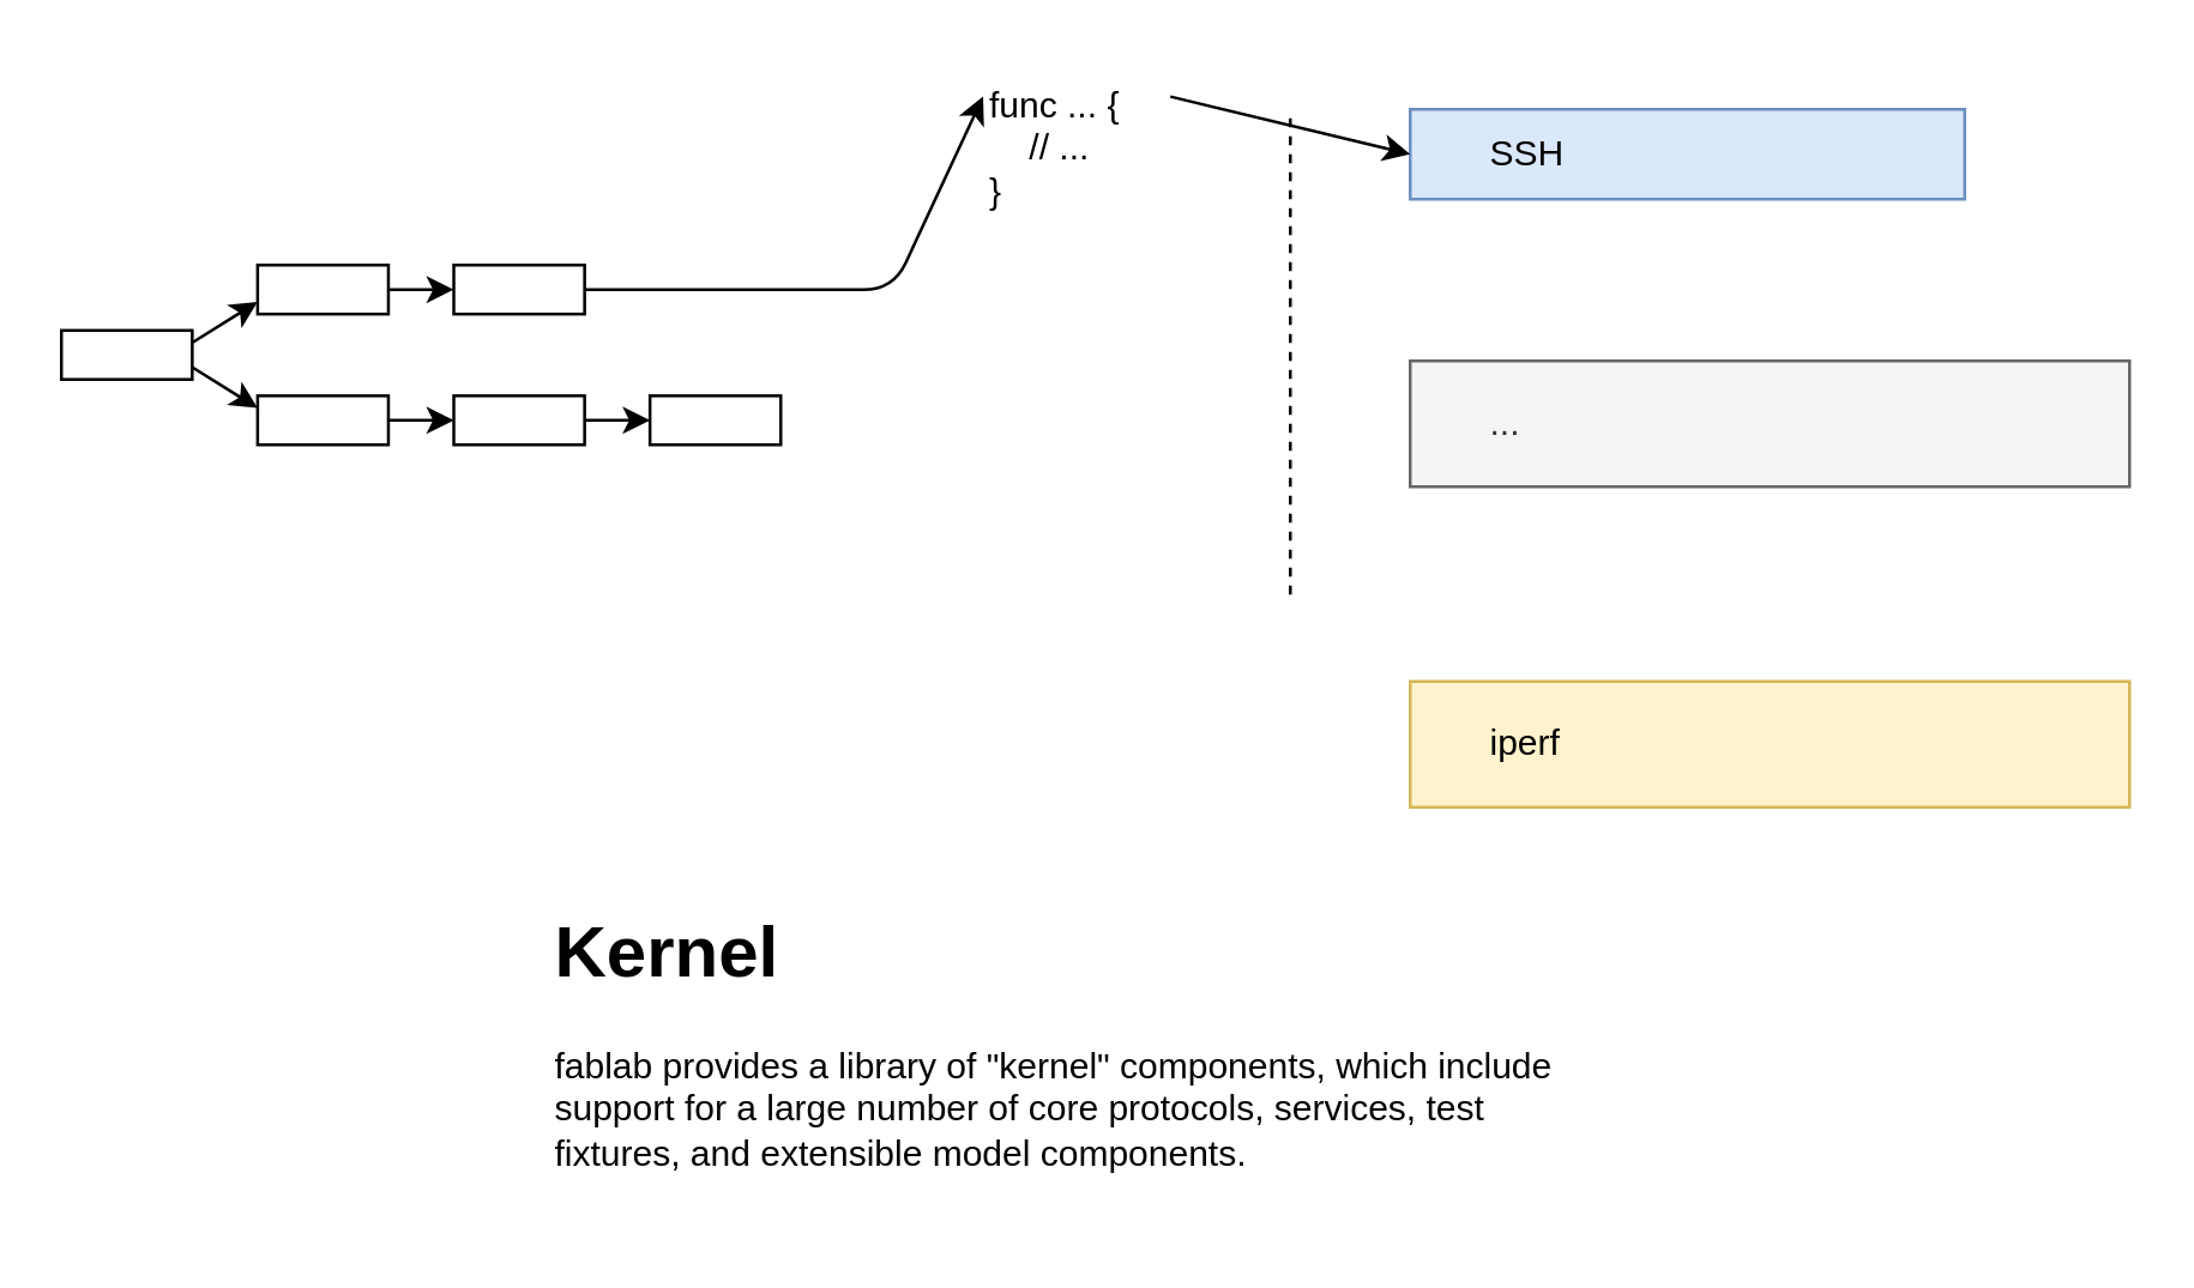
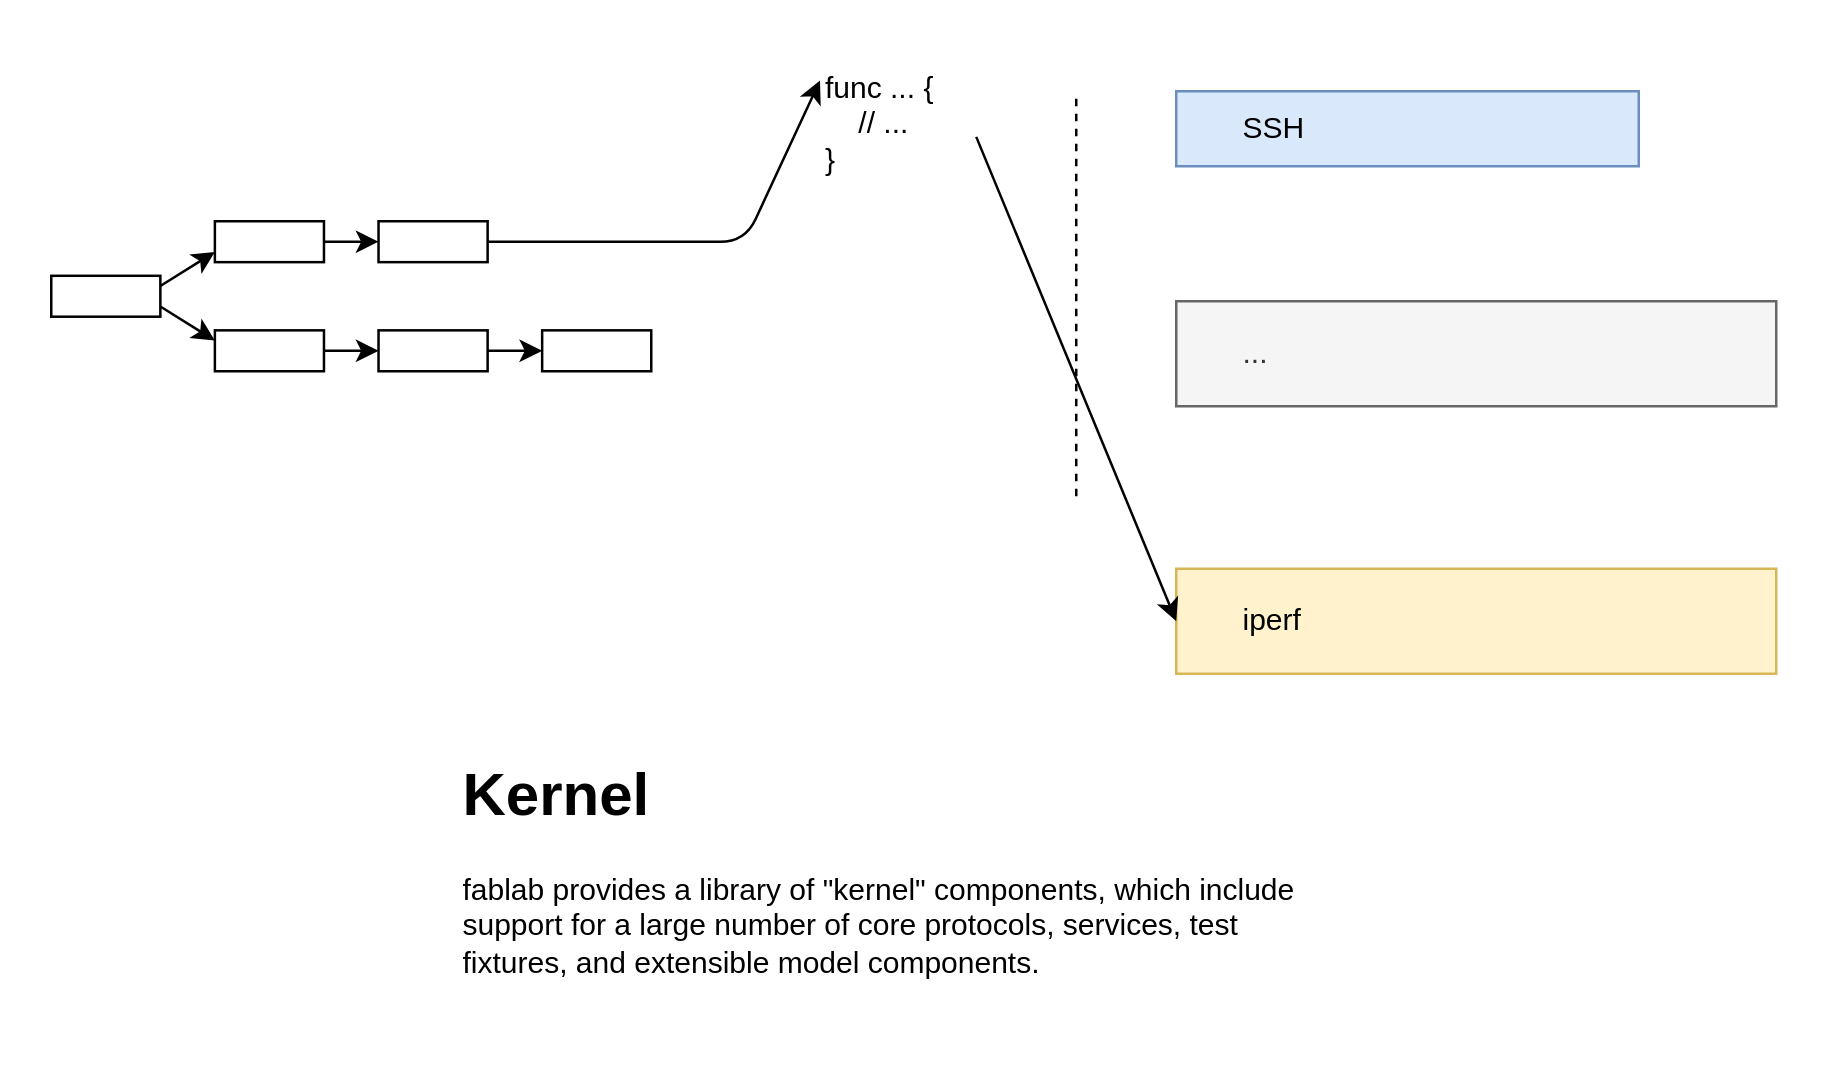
- <mxCell id="21" value="" style="endArrow=classic;html=1;entryX=0;entryY=0.5;entryDx=0;entryDy=0;exitX=1;exitY=0.25;exitDx=0;exitDy=0;" edge="1" parent="1" source="15" target="18"><mxGeometry width="50" height="50" relative="1" as="geometry"><mxPoint x="390" y="188" as="sourcePoint" /><mxPoint x="440" y="138" as="targetPoint" /></mxGeometry></mxCell>
+ <mxCell id="22" value="" style="endArrow=classic;html=1;exitX=1;exitY=0.75;exitDx=0;exitDy=0;entryX=0;entryY=0.5;entryDx=0;entryDy=0;" edge="1" parent="1" source="15" target="20"><mxGeometry width="50" height="50" relative="1" as="geometry"><mxPoint x="370" y="288" as="sourcePoint" /><mxPoint x="420" y="238" as="targetPoint" /></mxGeometry></mxCell>
